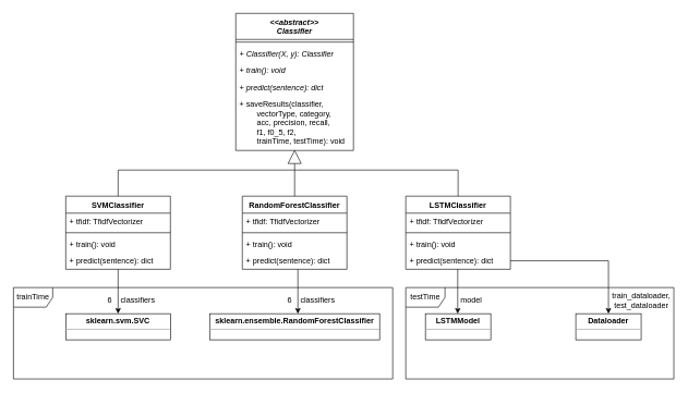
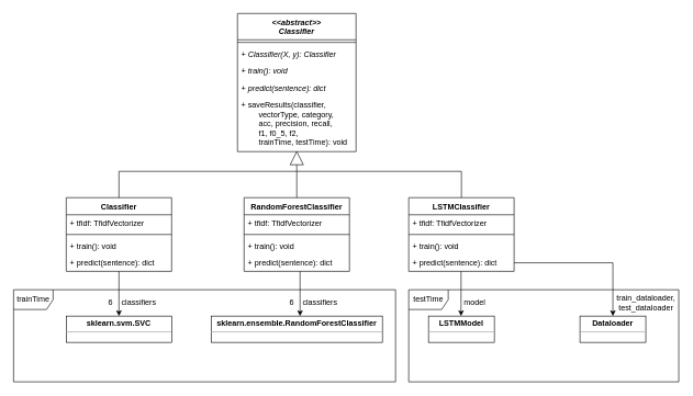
- <mxCell id="9" value="SVMClassifier" style="swimlane;fontStyle=1;align=center;verticalAlign=top;childLayout=stackLayout;horizontal=1;startSize=26;horizontalStack=0;resizeParent=1;resizeParentMax=0;resizeLast=0;collapsible=1;marginBottom=0;" vertex="1" parent="1"><mxGeometry x="100" y="300" width="160" height="112" as="geometry" /></mxCell>
+ <mxCell id="9" value="Classifier" style="swimlane;fontStyle=1;align=center;verticalAlign=top;childLayout=stackLayout;horizontal=1;startSize=26;horizontalStack=0;resizeParent=1;resizeParentMax=0;resizeLast=0;collapsible=1;marginBottom=0;" vertex="1" parent="1"><mxGeometry x="100" y="300" width="160" height="112" as="geometry" /></mxCell>
